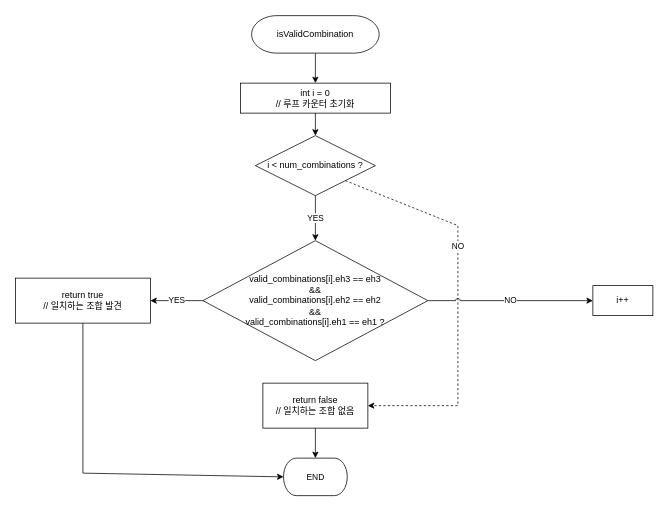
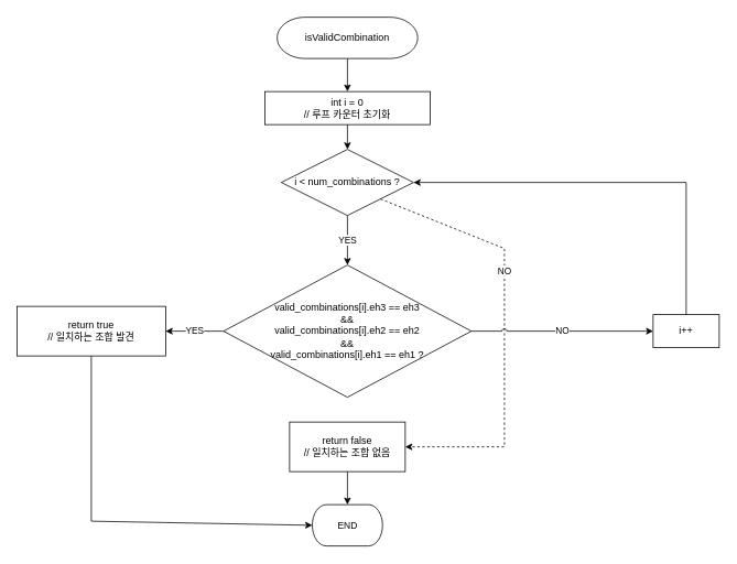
+ <mxCell id="14" value="" style="endArrow=classic;html=1;rounded=0;exitX=0.5;exitY=0;exitDx=0;exitDy=0;entryX=1;entryY=0.5;entryDx=0;entryDy=0;" edge="1" parent="1" source="6" target="3"><mxGeometry width="50" height="50" relative="1" as="geometry"><mxPoint x="720" y="360" as="sourcePoint" /><mxPoint x="500" y="240" as="targetPoint" /><Array as="points"><mxPoint x="830" y="220" /></Array></mxGeometry></mxCell>
